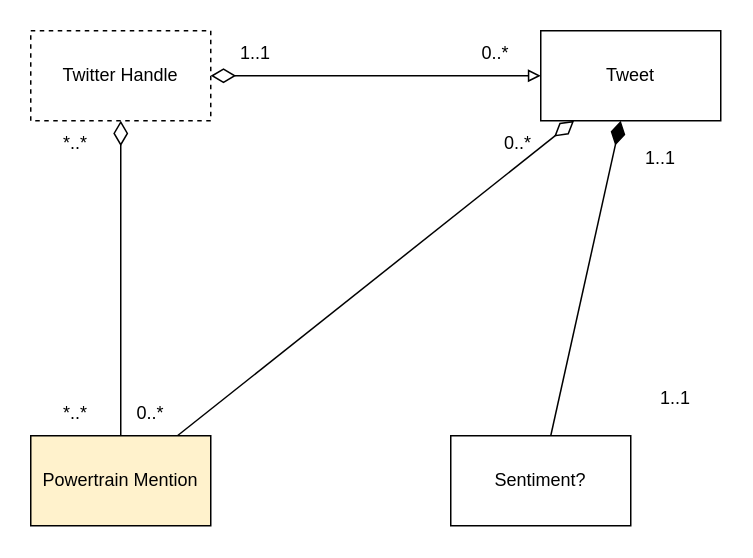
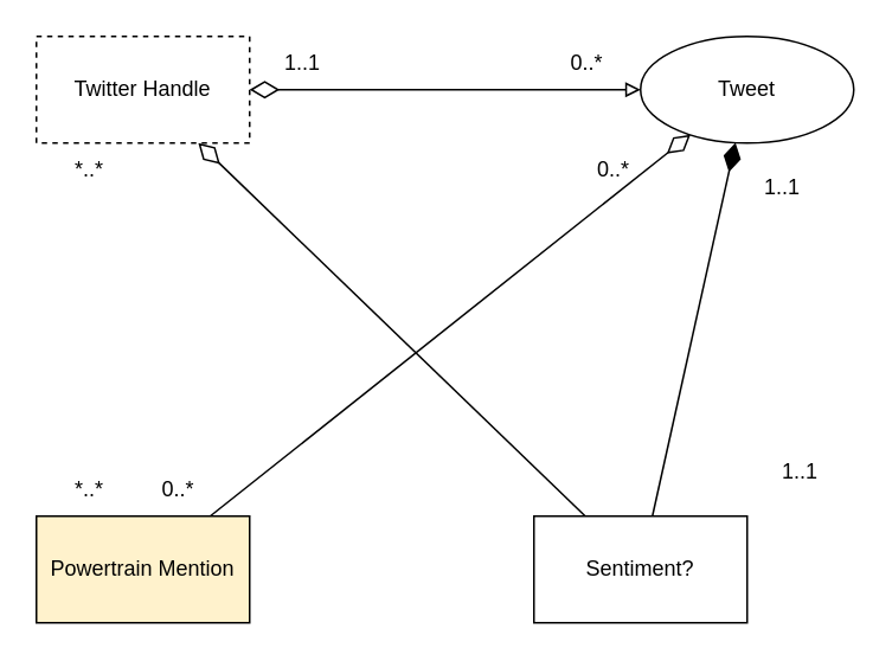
- <mxCell id="6" value="Tweet" style="rounded=0;whiteSpace=wrap;html=1;" parent="1" vertex="1"><mxGeometry x="360" y="20" width="120" height="60" as="geometry" /></mxCell>
+ <mxCell id="6" value="Tweet" style="ellipse;whiteSpace=wrap;html=1;" parent="1" vertex="1"><mxGeometry x="360" y="20" width="120" height="60" as="geometry" /></mxCell>
- <mxCell id="3" style="edgeStyle=none;rounded=0;orthogonalLoop=1;jettySize=auto;html=1;endArrow=none;endFill=0;startArrow=diamondThin;startFill=0;startSize=14;" parent="1" source="4" target="8" edge="1"><mxGeometry relative="1" as="geometry" /></mxCell>
+ <mxCell id="3" style="edgeStyle=none;rounded=0;orthogonalLoop=1;jettySize=auto;html=1;endArrow=none;endFill=0;startArrow=diamondThin;startFill=0;startSize=14;" parent="1" source="4" target="9" edge="1"><mxGeometry relative="1" as="geometry" /></mxCell>
